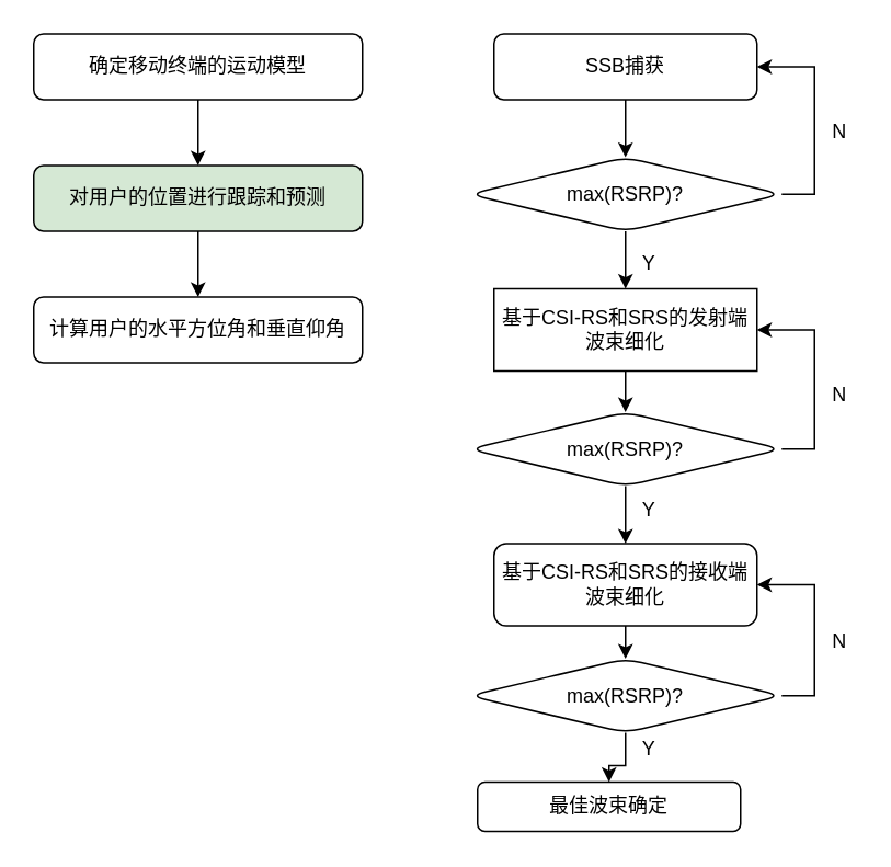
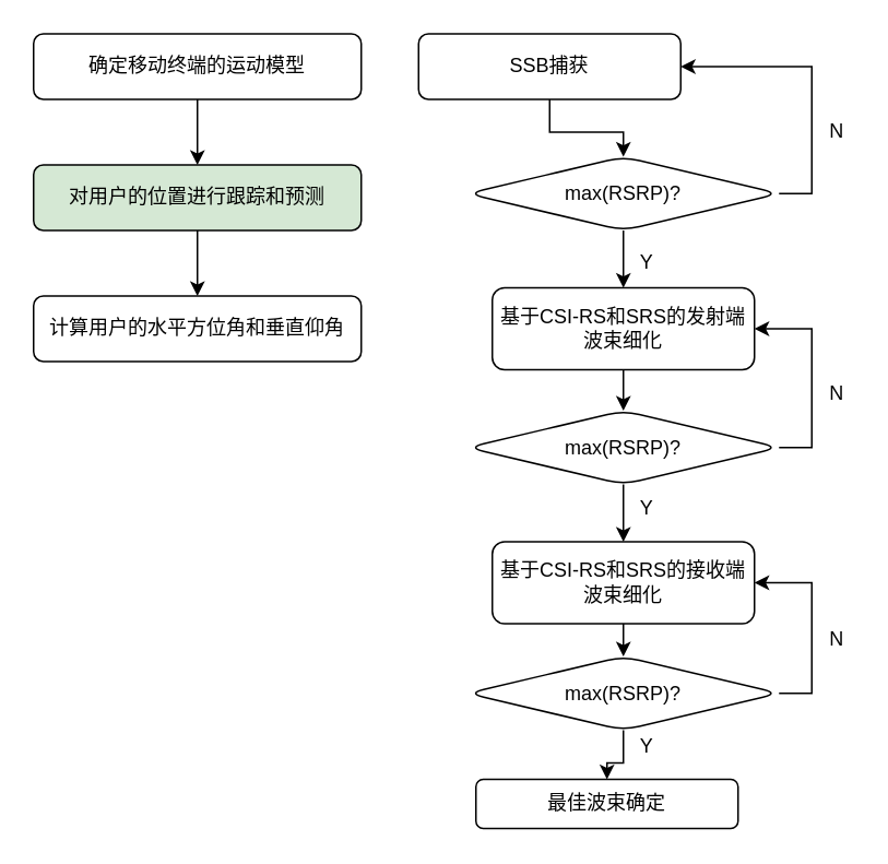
- <mxCell id="8" value="SSB捕获" style="rounded=1;whiteSpace=wrap;html=1;" vertex="1" parent="1"><mxGeometry x="300" y="20" width="160" height="40" as="geometry" /></mxCell>
+ <mxCell id="8" value="SSB捕获" style="rounded=1;whiteSpace=wrap;html=1;" vertex="1" parent="1"><mxGeometry x="255" y="20" width="160" height="40" as="geometry" /></mxCell>
- <mxCell id="10" value="基于CSI-RS和SRS的发射端波束细化" style="whiteSpace=wrap;html=1;rounded=0;" vertex="1" parent="1"><mxGeometry x="300" y="175" width="160" height="50" as="geometry" /></mxCell>
+ <mxCell id="10" value="基于CSI-RS和SRS的发射端波束细化" style="whiteSpace=wrap;html=1;rounded=1;" vertex="1" parent="1"><mxGeometry x="300" y="175" width="160" height="50" as="geometry" /></mxCell>
